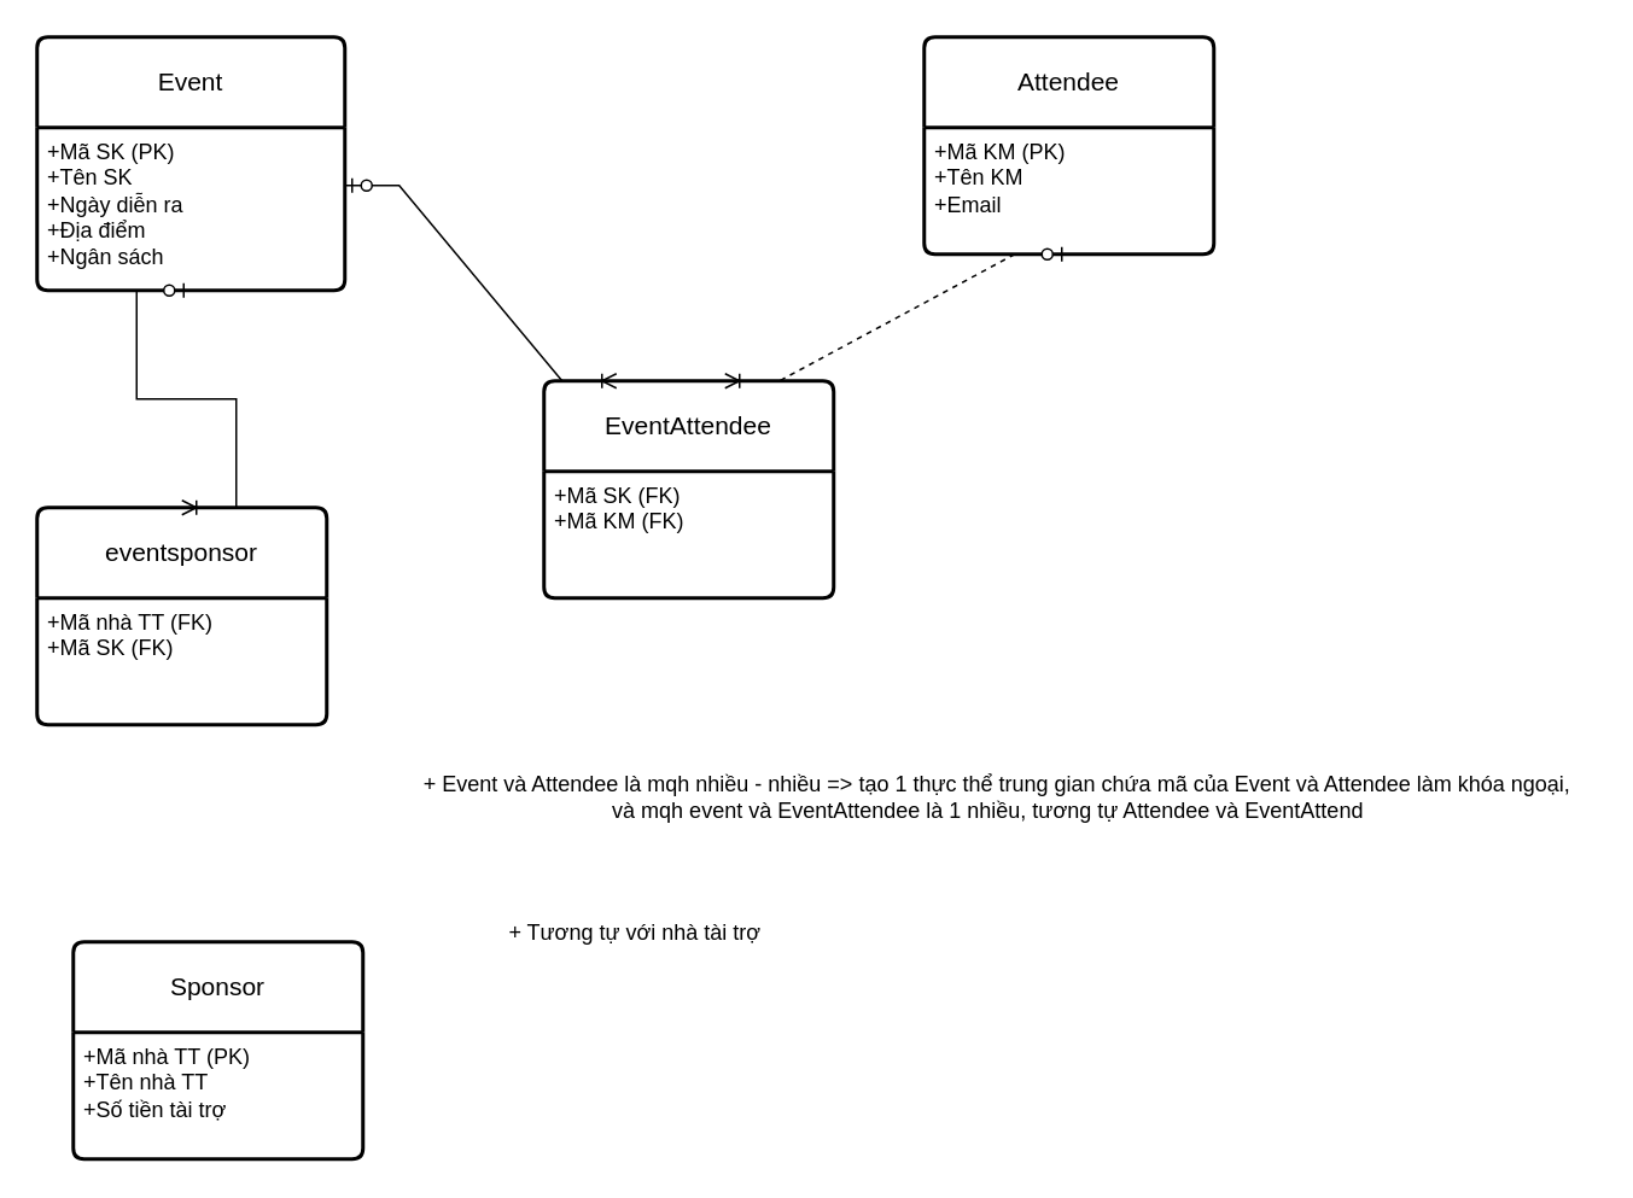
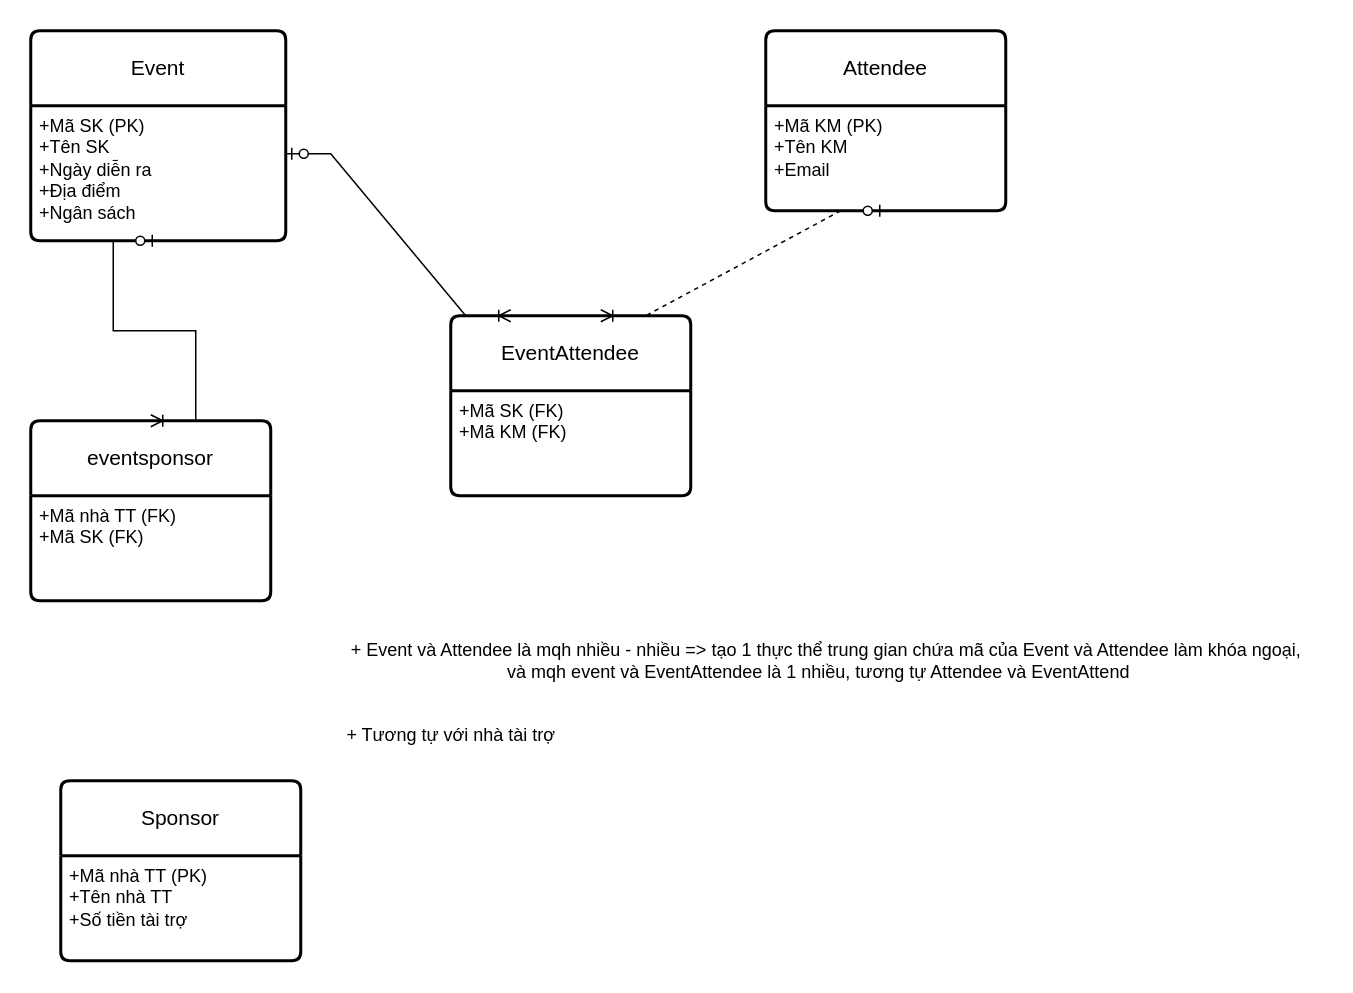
- <mxCell id="16" value="+ Tương tự với nhà tài trợ" style="text;html=1;align=center;verticalAlign=middle;resizable=0;points=[];autosize=1;strokeColor=none;fillColor=none;" vertex="1" parent="1"><mxGeometry x="270" y="500" width="160" height="30" as="geometry" /></mxCell>
+ <mxCell id="16" value="+ Tương tự với nhà tài trợ" style="text;html=1;align=center;verticalAlign=middle;resizable=0;points=[];autosize=1;strokeColor=none;fillColor=none;" vertex="1" parent="1"><mxGeometry x="220" y="475" width="160" height="30" as="geometry" /></mxCell>
